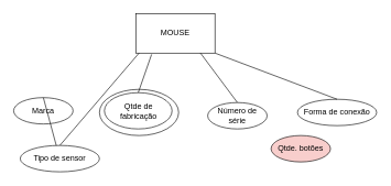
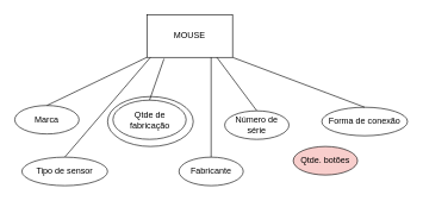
+ <mxCell id="14" value="" style="endArrow=none;html=1;entryX=0.75;entryY=1;entryDx=0;entryDy=0;exitX=0.5;exitY=0;exitDx=0;exitDy=0;" edge="1" parent="1" source="6" target="2"><mxGeometry width="50" height="50" relative="1" as="geometry"><mxPoint x="330" y="140" as="sourcePoint" /><mxPoint x="360" y="70" as="targetPoint" /></mxGeometry></mxCell>
- <mxCell id="11" value="" style="endArrow=none;html=1;exitX=0.5;exitY=0;exitDx=0;exitDy=0;" edge="1" parent="1" source="9" target="3"><mxGeometry width="50" height="50" relative="1" as="geometry"><mxPoint x="40" y="100" as="sourcePoint" /><mxPoint x="90" y="50" as="targetPoint" /></mxGeometry></mxCell>
+ <mxCell id="11" value="" style="endArrow=none;html=1;exitX=0.5;exitY=0;exitDx=0;exitDy=0;entryX=0;entryY=1;entryDx=0;entryDy=0;" edge="1" parent="1" source="9" target="2"><mxGeometry width="50" height="50" relative="1" as="geometry"><mxPoint x="40" y="100" as="sourcePoint" /><mxPoint x="90" y="50" as="targetPoint" /></mxGeometry></mxCell>
+ <mxCell id="6" value="Fabricante" style="ellipse;whiteSpace=wrap;html=1;" vertex="1" parent="1"><mxGeometry x="250" y="220" width="90" height="40" as="geometry" /></mxCell>
